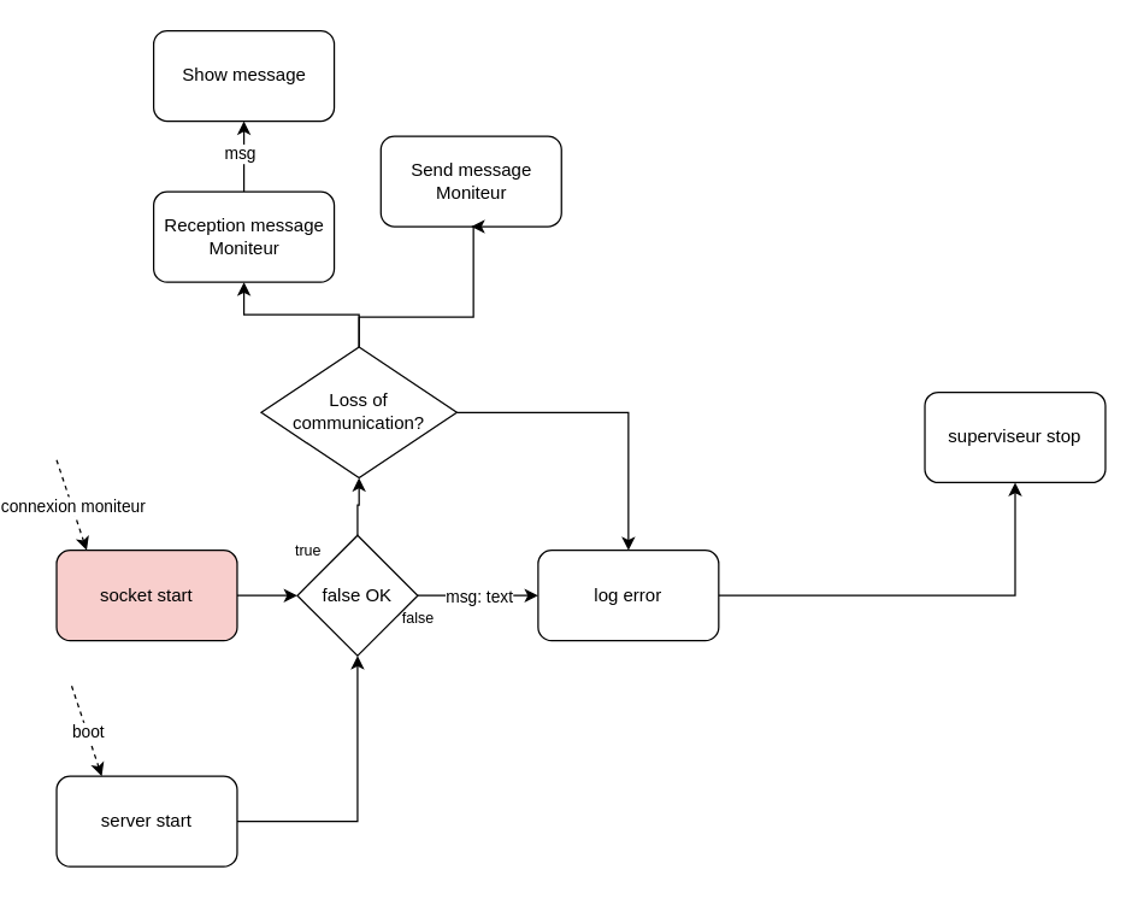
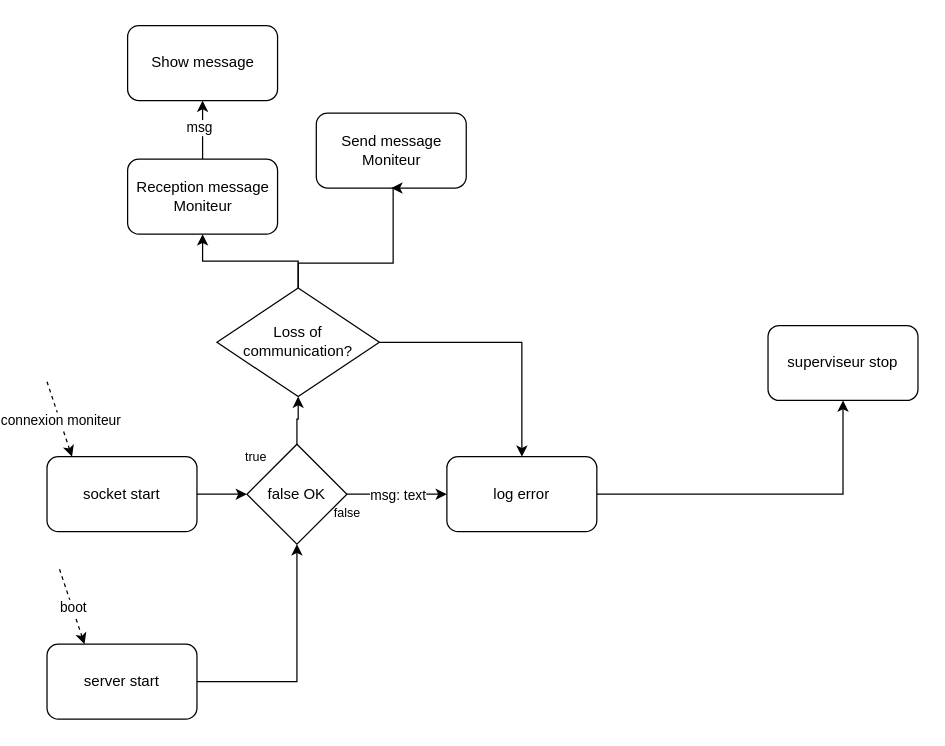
- <mxCell id="3" value="socket start" style="rounded=1;whiteSpace=wrap;html=1;fillColor=#f8cecc;" vertex="1" parent="1"><mxGeometry x="20" y="365" width="120" height="60" as="geometry" /></mxCell>
+ <mxCell id="3" value="socket start" style="rounded=1;whiteSpace=wrap;html=1;" vertex="1" parent="1"><mxGeometry x="20" y="365" width="120" height="60" as="geometry" /></mxCell>
